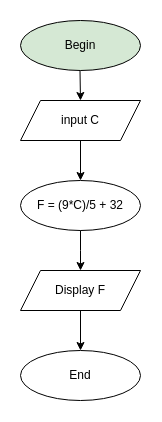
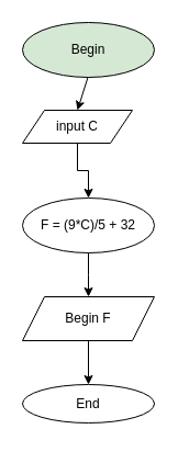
- <mxCell id="3" value="input C" style="shape=parallelogram;perimeter=parallelogramPerimeter;whiteSpace=wrap;html=1;fixedSize=1;" vertex="1" parent="1"><mxGeometry x="20" y="100" width="120" height="40" as="geometry" /></mxCell>
+ <mxCell id="3" value="input C" style="shape=parallelogram;perimeter=parallelogramPerimeter;whiteSpace=wrap;html=1;fixedSize=1;" vertex="1" parent="1"><mxGeometry x="20" y="100" width="100" height="30" as="geometry" /></mxCell>
- <mxCell id="4" value="Display F" style="shape=parallelogram;perimeter=parallelogramPerimeter;whiteSpace=wrap;html=1;fixedSize=1;" vertex="1" parent="1"><mxGeometry x="20" y="270" width="120" height="40" as="geometry" /></mxCell>
+ <mxCell id="4" value="Begin F" style="shape=parallelogram;perimeter=parallelogramPerimeter;whiteSpace=wrap;html=1;fixedSize=1;" vertex="1" parent="1"><mxGeometry x="20" y="270" width="120" height="40" as="geometry" /></mxCell>
- <mxCell id="7" value="End" style="ellipse;whiteSpace=wrap;html=1;" vertex="1" parent="1"><mxGeometry x="20" y="350" width="120" height="50" as="geometry" /></mxCell>
+ <mxCell id="7" value="End" style="ellipse;whiteSpace=wrap;html=1;" vertex="1" parent="1"><mxGeometry x="20" y="350" width="120" height="35" as="geometry" /></mxCell>
